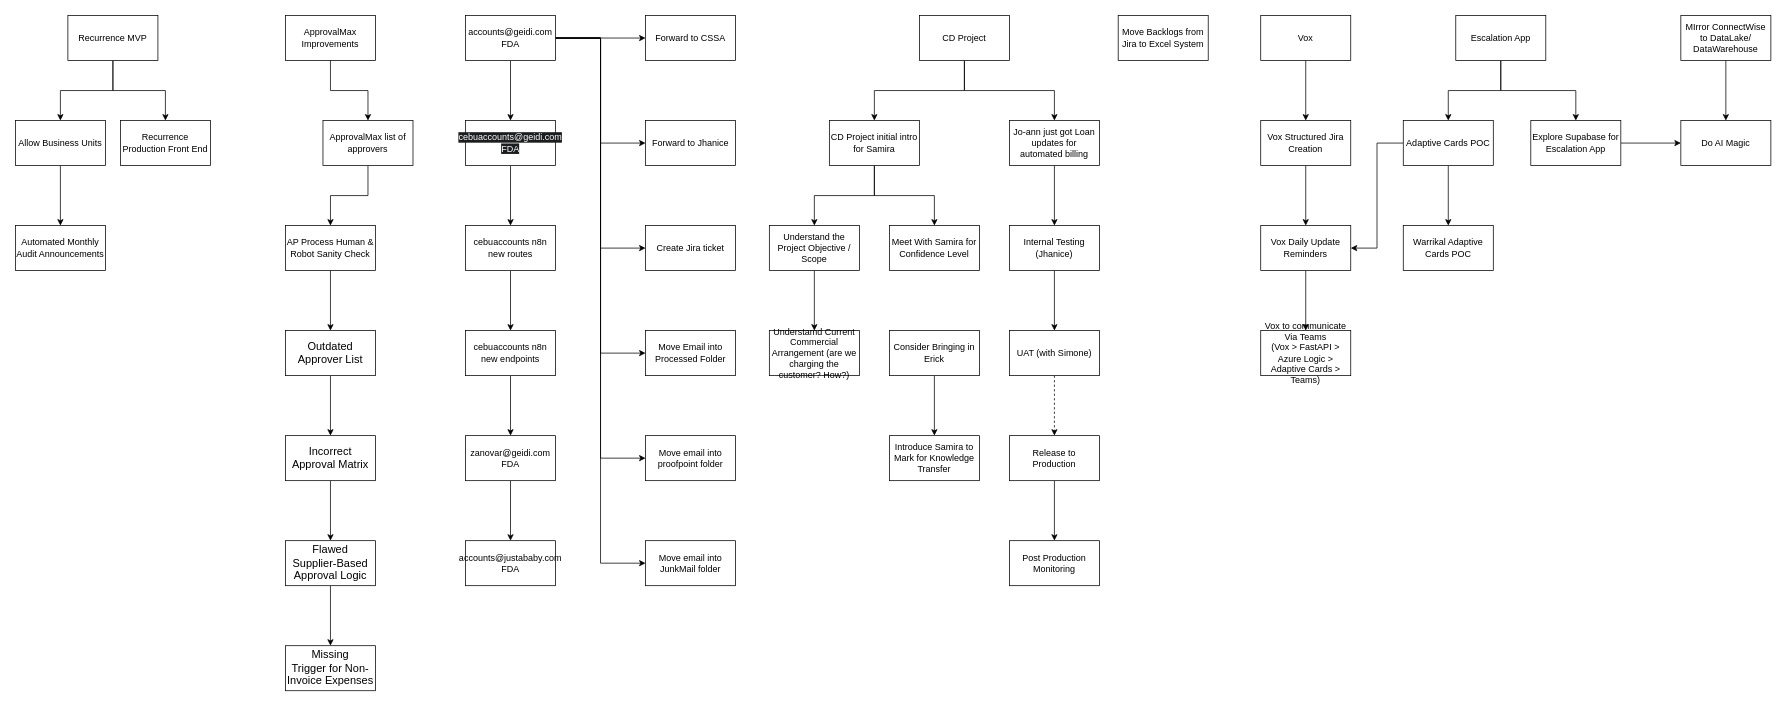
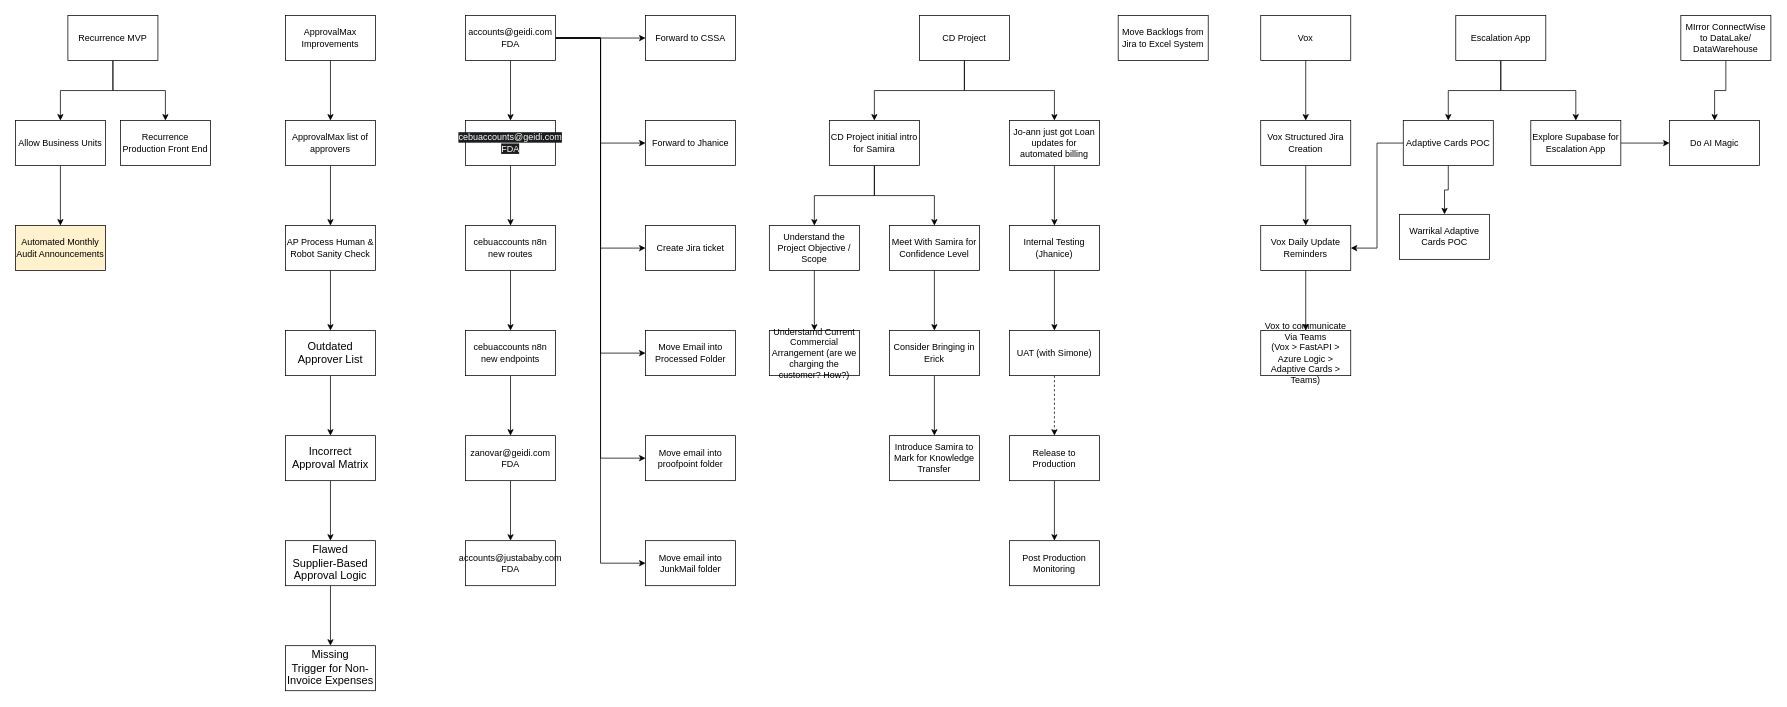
- <mxCell id="28" value="ApprovalMax list of approvers" style="whiteSpace=wrap;html=1;rounded=0;" vertex="1" parent="1"><mxGeometry x="430" y="160" width="120" height="60" as="geometry" /></mxCell>
+ <mxCell id="28" value="ApprovalMax list of approvers" style="whiteSpace=wrap;html=1;rounded=0;" vertex="1" parent="1"><mxGeometry x="380" y="160" width="120" height="60" as="geometry" /></mxCell>
- <mxCell id="66" value="Do AI Magic" style="whiteSpace=wrap;html=1;rounded=0;" vertex="1" parent="1"><mxGeometry x="2240" y="160" width="120" height="60" as="geometry" /></mxCell>
+ <mxCell id="66" value="Do AI Magic" style="whiteSpace=wrap;html=1;rounded=0;" vertex="1" parent="1"><mxGeometry x="2225" y="160" width="120" height="60" as="geometry" /></mxCell>
- <mxCell id="11" value="Automated Monthly Audit Announcements" style="rounded=0;whiteSpace=wrap;html=1;" vertex="1" parent="1"><mxGeometry x="20" y="300" width="120" height="60" as="geometry" /></mxCell>
+ <mxCell id="11" value="Automated Monthly Audit Announcements" style="rounded=0;whiteSpace=wrap;html=1;fillColor=#fff2cc;" vertex="1" parent="1"><mxGeometry x="20" y="300" width="120" height="60" as="geometry" /></mxCell>
- <mxCell id="60" value="Warrikal Adaptive Cards POC" style="whiteSpace=wrap;html=1;rounded=0;" vertex="1" parent="1"><mxGeometry x="1870" y="300" width="120" height="60" as="geometry" /></mxCell>
+ <mxCell id="60" value="Warrikal Adaptive Cards POC" style="whiteSpace=wrap;html=1;rounded=0;" vertex="1" parent="1"><mxGeometry x="1865" y="285" width="120" height="60" as="geometry" /></mxCell>
+ <mxCell id="55" value="" style="edgeStyle=orthogonalEdgeStyle;rounded=0;orthogonalLoop=1;jettySize=auto;html=1;" edge="1" parent="1" source="56" target="58"><mxGeometry relative="1" as="geometry" /></mxCell>
